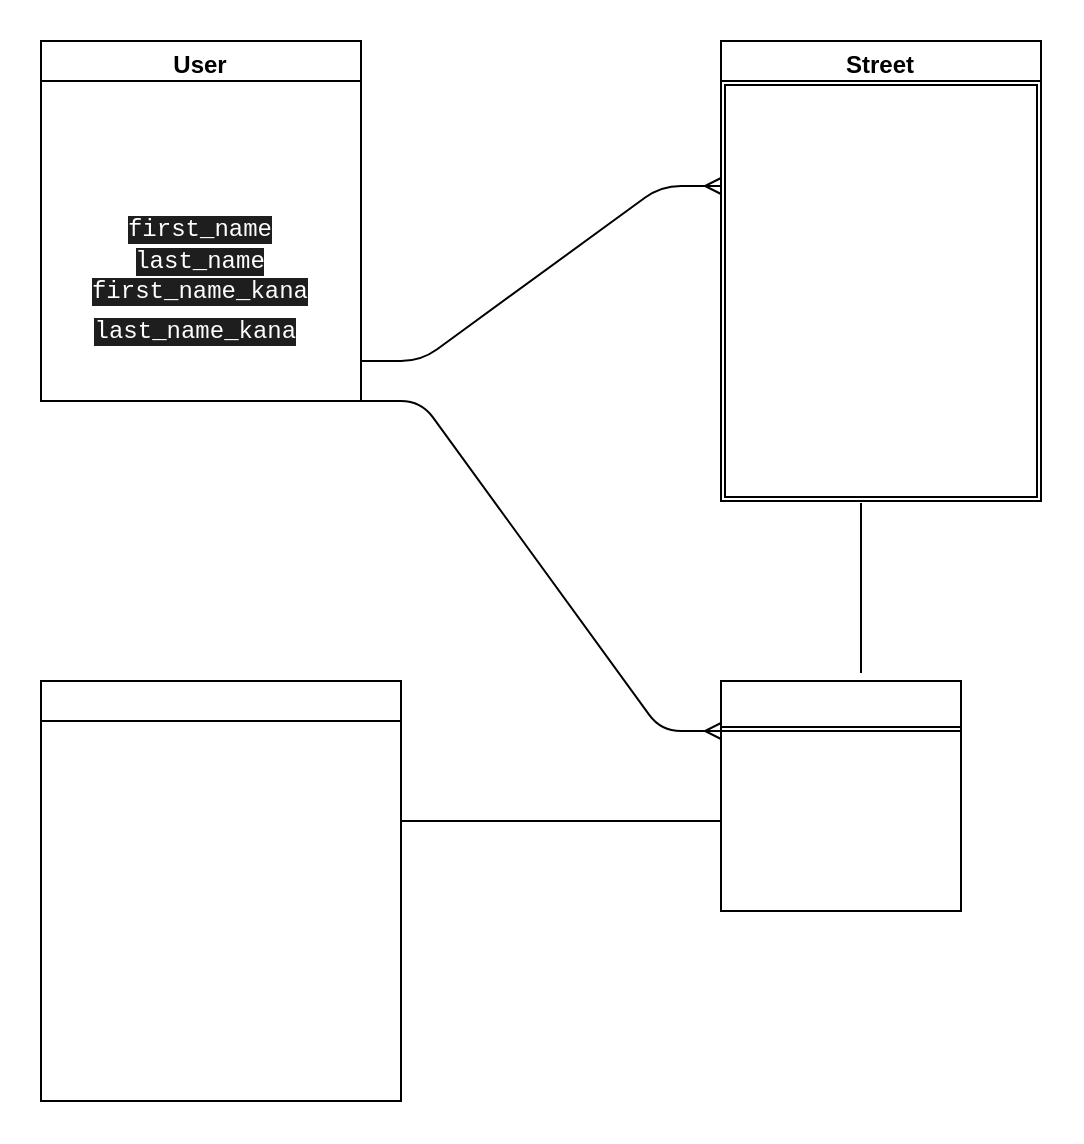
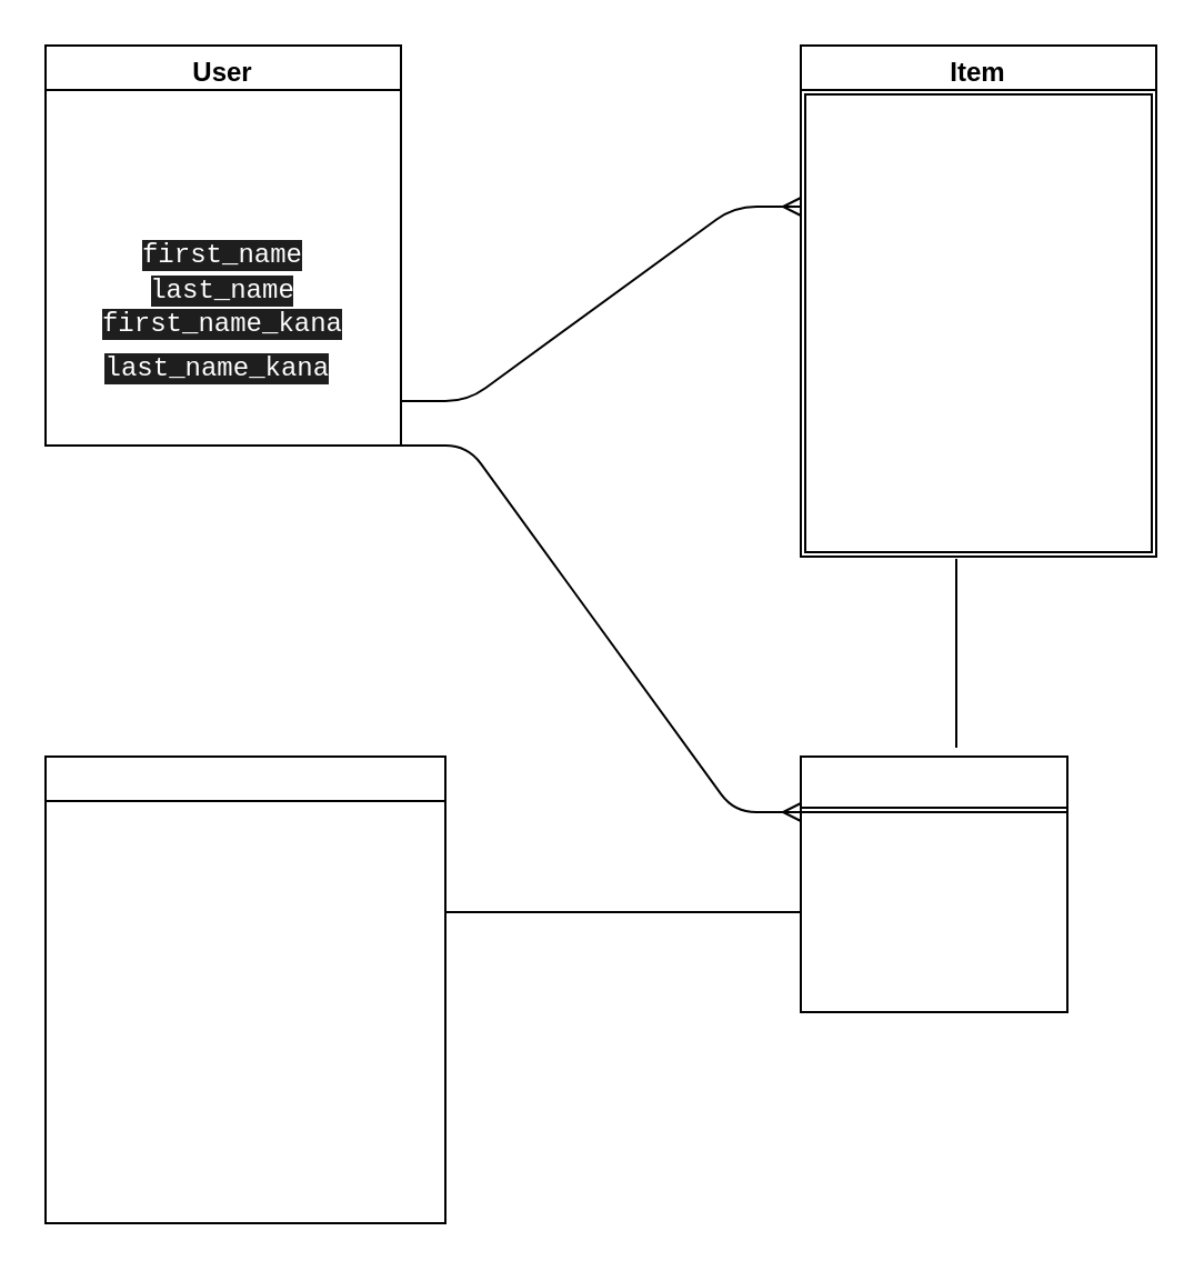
- <mxCell id="4" value="Street" style="swimlane;" vertex="1" parent="1"><mxGeometry x="360" y="20" width="160" height="230" as="geometry" /></mxCell>
+ <mxCell id="4" value="Item" style="swimlane;" vertex="1" parent="1"><mxGeometry x="360" y="20" width="160" height="230" as="geometry" /></mxCell>
